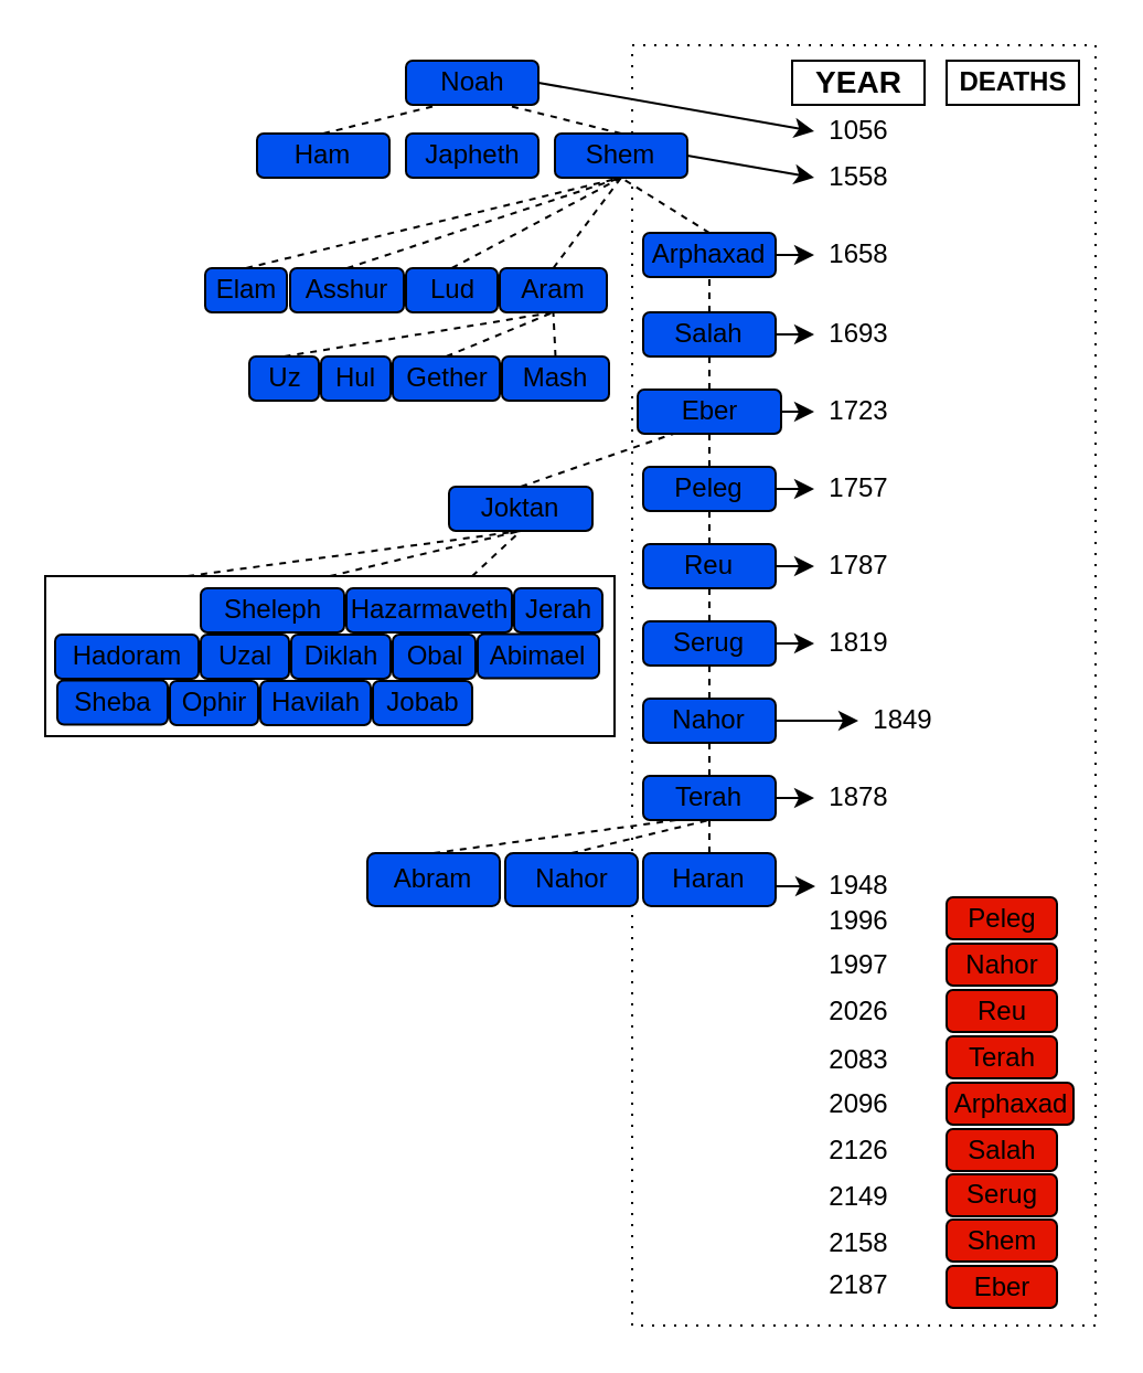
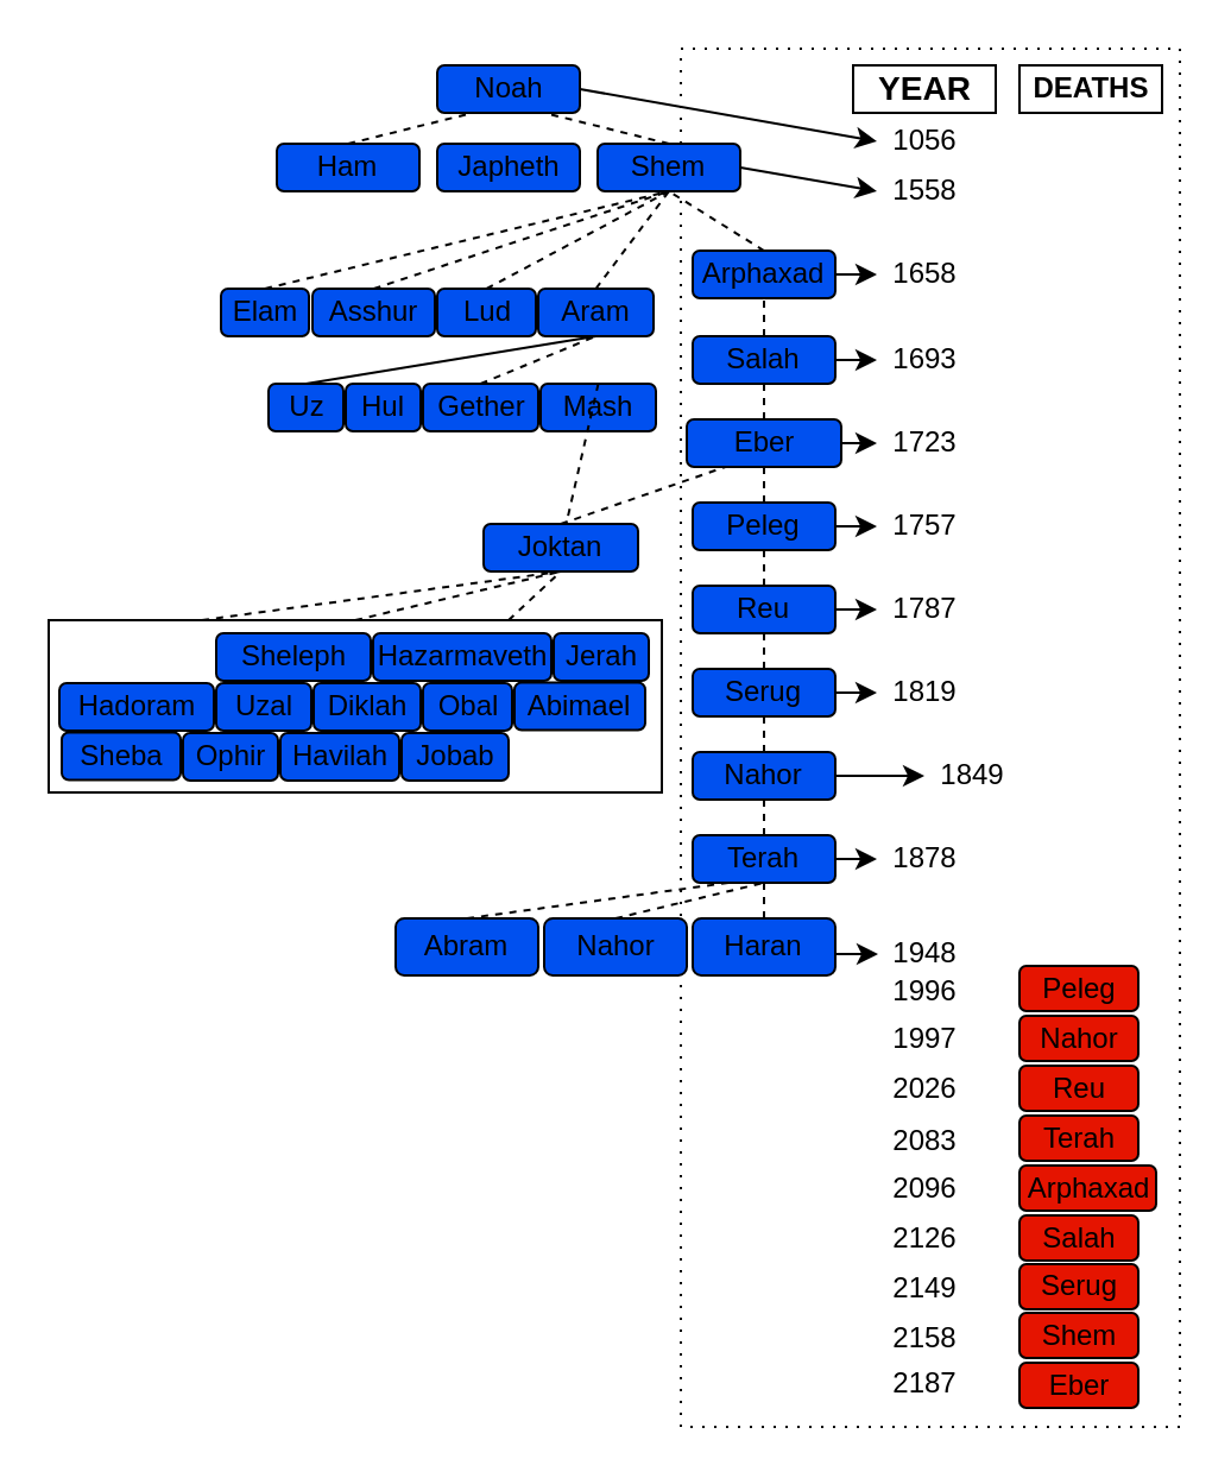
- <mxCell id="99" value="" style="endArrow=none;dashed=1;html=1;rounded=0;entryX=0.5;entryY=1;entryDx=0;entryDy=0;exitX=0.5;exitY=0;exitDx=0;exitDy=0;strokeColor=light-dark(#000000,#141414);fontColor=light-dark(#000000,#1A1A1A);" edge="1" parent="1" source="94" target="87"><mxGeometry width="50" height="50" relative="1" as="geometry"><mxPoint x="116" y="300" as="sourcePoint" /><mxPoint x="280" y="250" as="targetPoint" /></mxGeometry></mxCell>
+ <mxCell id="99" value="" style="endArrow=none;dashed=1;html=1;rounded=0;exitX=0.5;exitY=0;exitDx=0;exitDy=0;strokeColor=light-dark(#000000,#141414);fontColor=light-dark(#000000,#1A1A1A);" edge="1" parent="1" source="94" target="96"><mxGeometry width="50" height="50" relative="1" as="geometry"><mxPoint x="116" y="300" as="sourcePoint" /><mxPoint x="280" y="250" as="targetPoint" /></mxGeometry></mxCell>
- <mxCell id="95" value="" style="endArrow=none;dashed=1;html=1;rounded=0;entryX=0.5;entryY=1;entryDx=0;entryDy=0;exitX=0.5;exitY=0;exitDx=0;exitDy=0;strokeColor=light-dark(#000000,#141414);fontColor=light-dark(#000000,#1A1A1A);" edge="1" parent="1" source="91" target="87"><mxGeometry width="50" height="50" relative="1" as="geometry"><mxPoint x="126" y="221" as="sourcePoint" /><mxPoint x="213" y="180" as="targetPoint" /></mxGeometry></mxCell>
+ <mxCell id="95" value="" style="endArrow=none;dashed=0;html=1;rounded=0;entryX=0.5;entryY=1;entryDx=0;entryDy=0;exitX=0.5;exitY=0;exitDx=0;exitDy=0;strokeColor=light-dark(#000000,#141414);fontColor=light-dark(#000000,#1A1A1A);" edge="1" parent="1" source="91" target="87"><mxGeometry width="50" height="50" relative="1" as="geometry"><mxPoint x="126" y="221" as="sourcePoint" /><mxPoint x="213" y="180" as="targetPoint" /></mxGeometry></mxCell>
